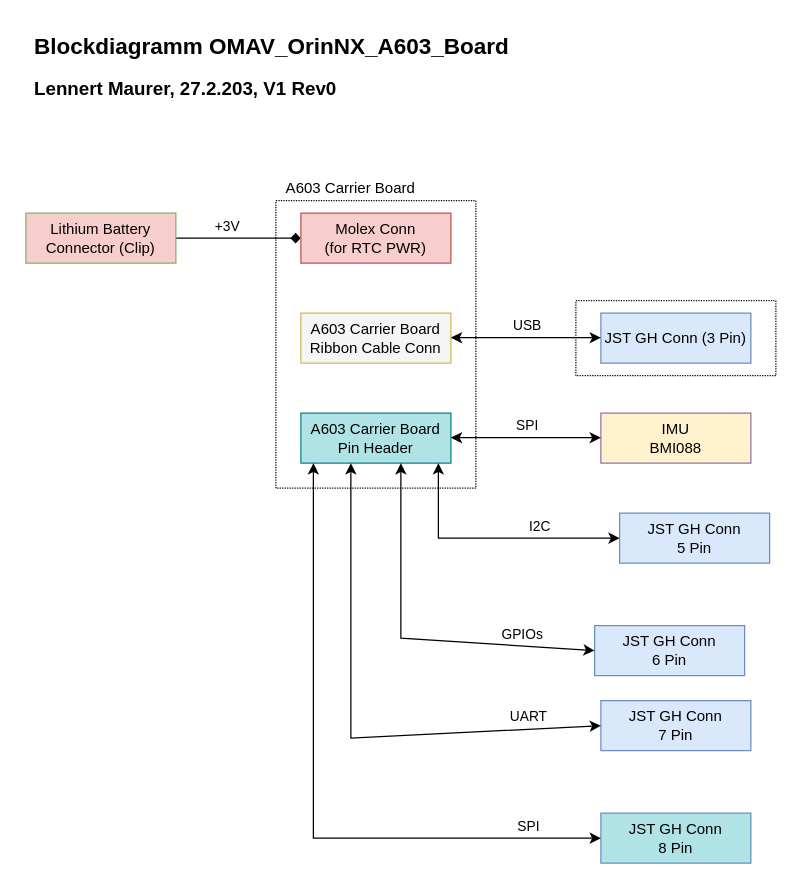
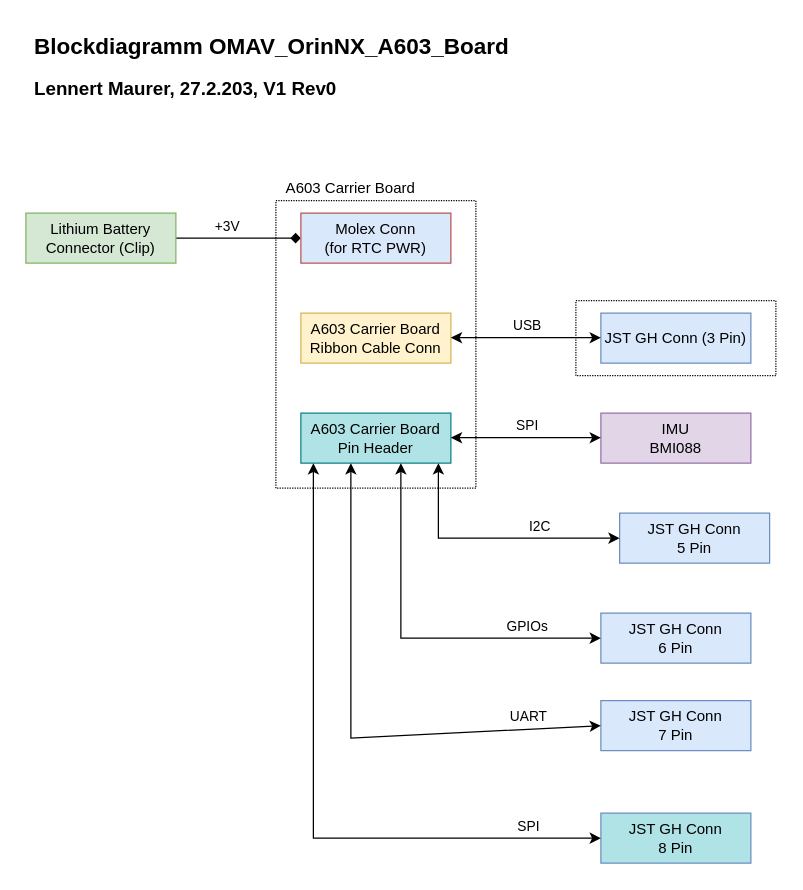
- <mxCell id="8" value="Lithium Battery Connector (Clip)" style="rounded=0;whiteSpace=wrap;html=1;fillColor=#f8cecc;strokeColor=#82b366;fontColor=#000000;" parent="1" vertex="1"><mxGeometry x="20" y="170" width="120" height="40" as="geometry" /></mxCell>
+ <mxCell id="8" value="Lithium Battery Connector (Clip)" style="rounded=0;whiteSpace=wrap;html=1;fillColor=#d5e8d4;strokeColor=#82b366;fontColor=#000000;" parent="1" vertex="1"><mxGeometry x="20" y="170" width="120" height="40" as="geometry" /></mxCell>
- <mxCell id="12" value="Molex Conn&lt;div&gt;(for RTC PWR)&lt;/div&gt;" style="rounded=0;whiteSpace=wrap;html=1;fillColor=#f8cecc;strokeColor=#b85450;fontColor=#000000;" parent="1" vertex="1"><mxGeometry x="240" y="170" width="120" height="40" as="geometry" /></mxCell>
+ <mxCell id="12" value="Molex Conn&lt;div&gt;(for RTC PWR)&lt;/div&gt;" style="rounded=0;whiteSpace=wrap;html=1;fillColor=#dae8fc;strokeColor=#b85450;fontColor=#000000;" parent="1" vertex="1"><mxGeometry x="240" y="170" width="120" height="40" as="geometry" /></mxCell>
- <mxCell id="10" value="A603 Carrier Board&lt;div&gt;Ribbon Cable Conn&lt;/div&gt;" style="rounded=0;whiteSpace=wrap;html=1;fillColor=#f5f5f5;strokeColor=#d6b656;fontColor=#000000;" parent="1" vertex="1"><mxGeometry x="240" y="250" width="120" height="40" as="geometry" /></mxCell>
+ <mxCell id="10" value="A603 Carrier Board&lt;div&gt;Ribbon Cable Conn&lt;/div&gt;" style="rounded=0;whiteSpace=wrap;html=1;fillColor=#fff2cc;strokeColor=#d6b656;fontColor=#000000;" parent="1" vertex="1"><mxGeometry x="240" y="250" width="120" height="40" as="geometry" /></mxCell>
- <mxCell id="14" value="IMU&lt;br&gt;BMI088" style="rounded=0;whiteSpace=wrap;html=1;fillColor=#fff2cc;strokeColor=#9673a6;fontColor=#000000;" parent="1" vertex="1"><mxGeometry x="480" y="330" width="120" height="40" as="geometry" /></mxCell>
+ <mxCell id="14" value="IMU&lt;br&gt;BMI088" style="rounded=0;whiteSpace=wrap;html=1;fillColor=#e1d5e7;strokeColor=#9673a6;fontColor=#000000;" parent="1" vertex="1"><mxGeometry x="480" y="330" width="120" height="40" as="geometry" /></mxCell>
- <mxCell id="16" value="JST GH Conn&lt;div&gt;6 Pin&lt;/div&gt;" style="rounded=0;whiteSpace=wrap;html=1;fillColor=#dae8fc;strokeColor=#6c8ebf;fontColor=#000000;" parent="1" vertex="1"><mxGeometry x="475" y="500" width="120" height="40" as="geometry" /></mxCell>
+ <mxCell id="16" value="JST GH Conn&lt;div&gt;6 Pin&lt;/div&gt;" style="rounded=0;whiteSpace=wrap;html=1;fillColor=#dae8fc;strokeColor=#6c8ebf;fontColor=#000000;" parent="1" vertex="1"><mxGeometry x="480" y="490" width="120" height="40" as="geometry" /></mxCell>
